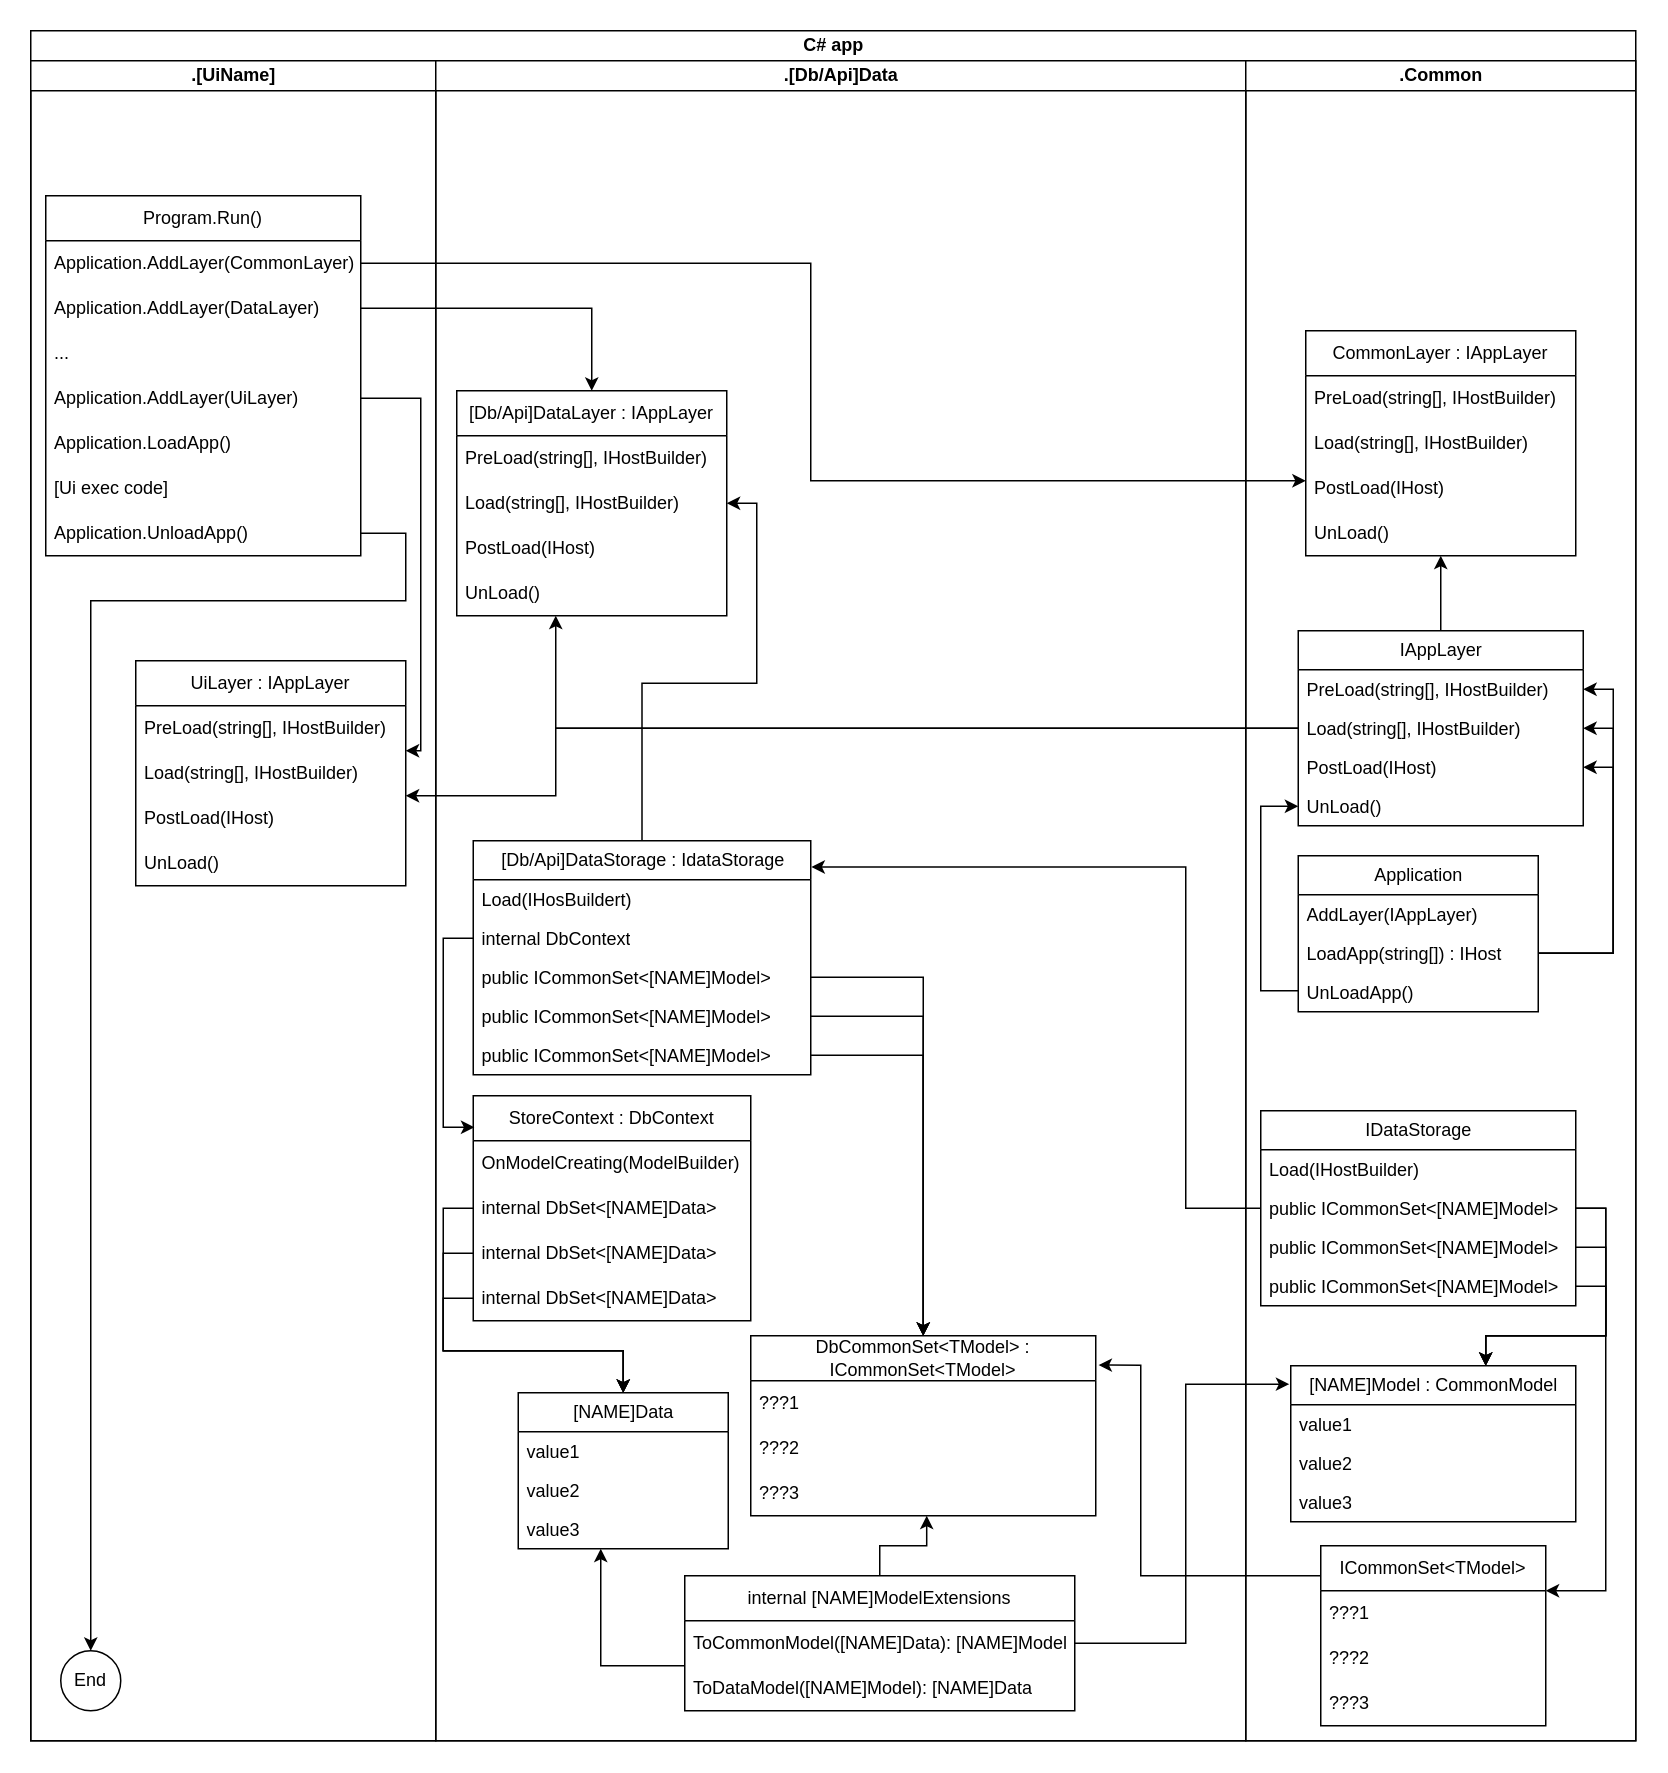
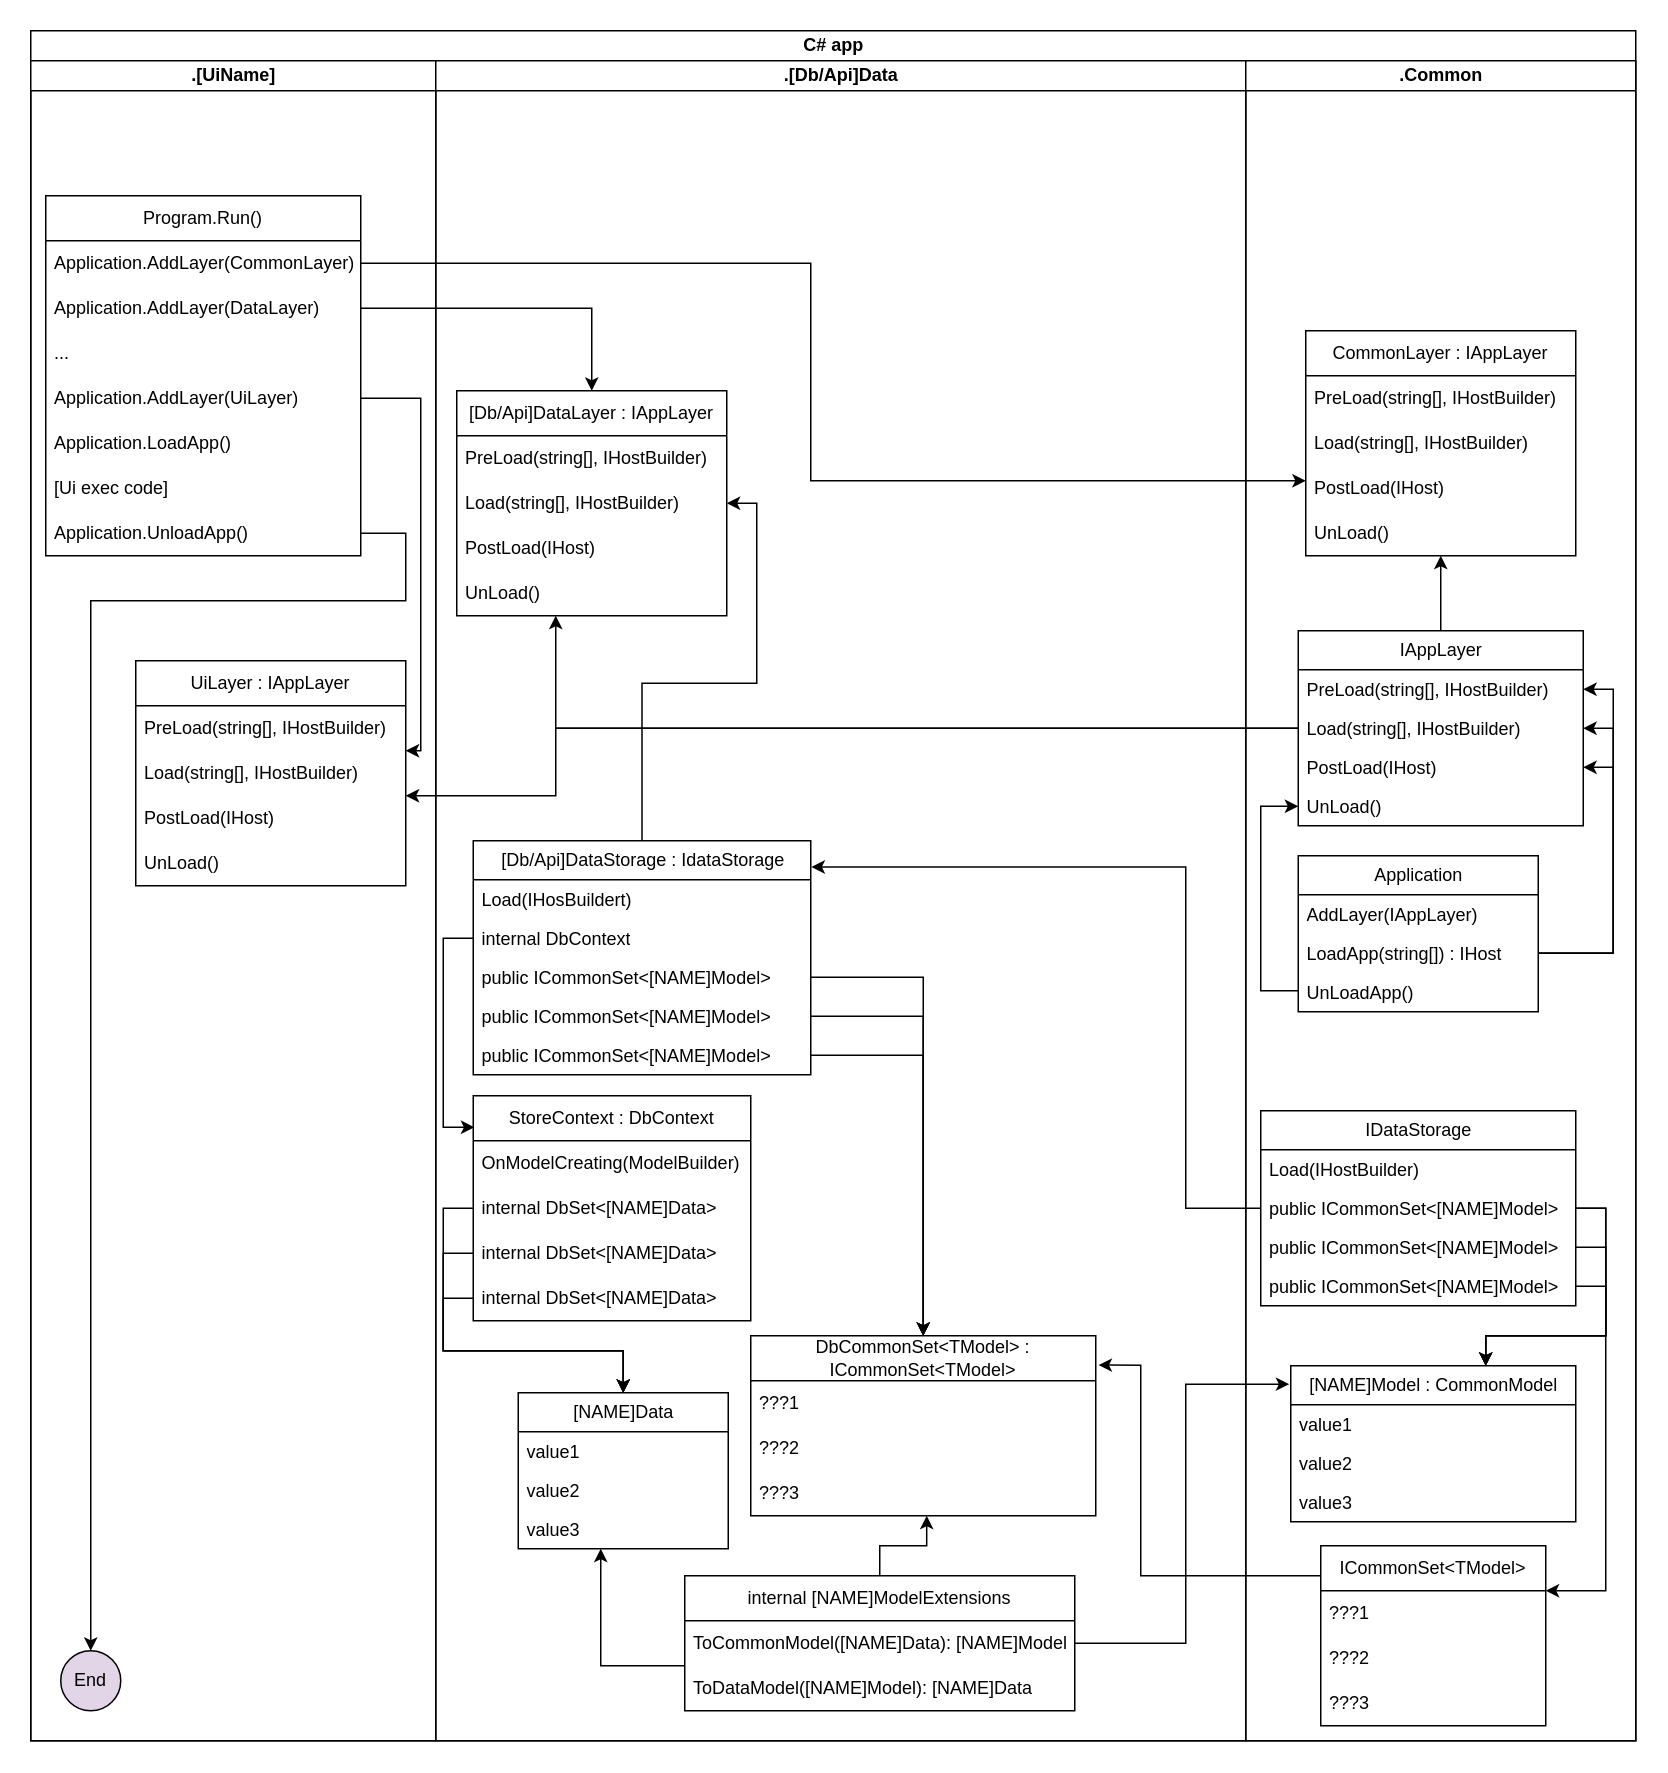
- <mxCell id="12" value="End" style="ellipse;whiteSpace=wrap;html=1;" parent="3" vertex="1"><mxGeometry x="20" y="1060" width="40" height="40" as="geometry" /></mxCell>
+ <mxCell id="12" value="End" style="ellipse;whiteSpace=wrap;html=1;fillColor=#e1d5e7;" parent="3" vertex="1"><mxGeometry x="20" y="1060" width="40" height="40" as="geometry" /></mxCell>
